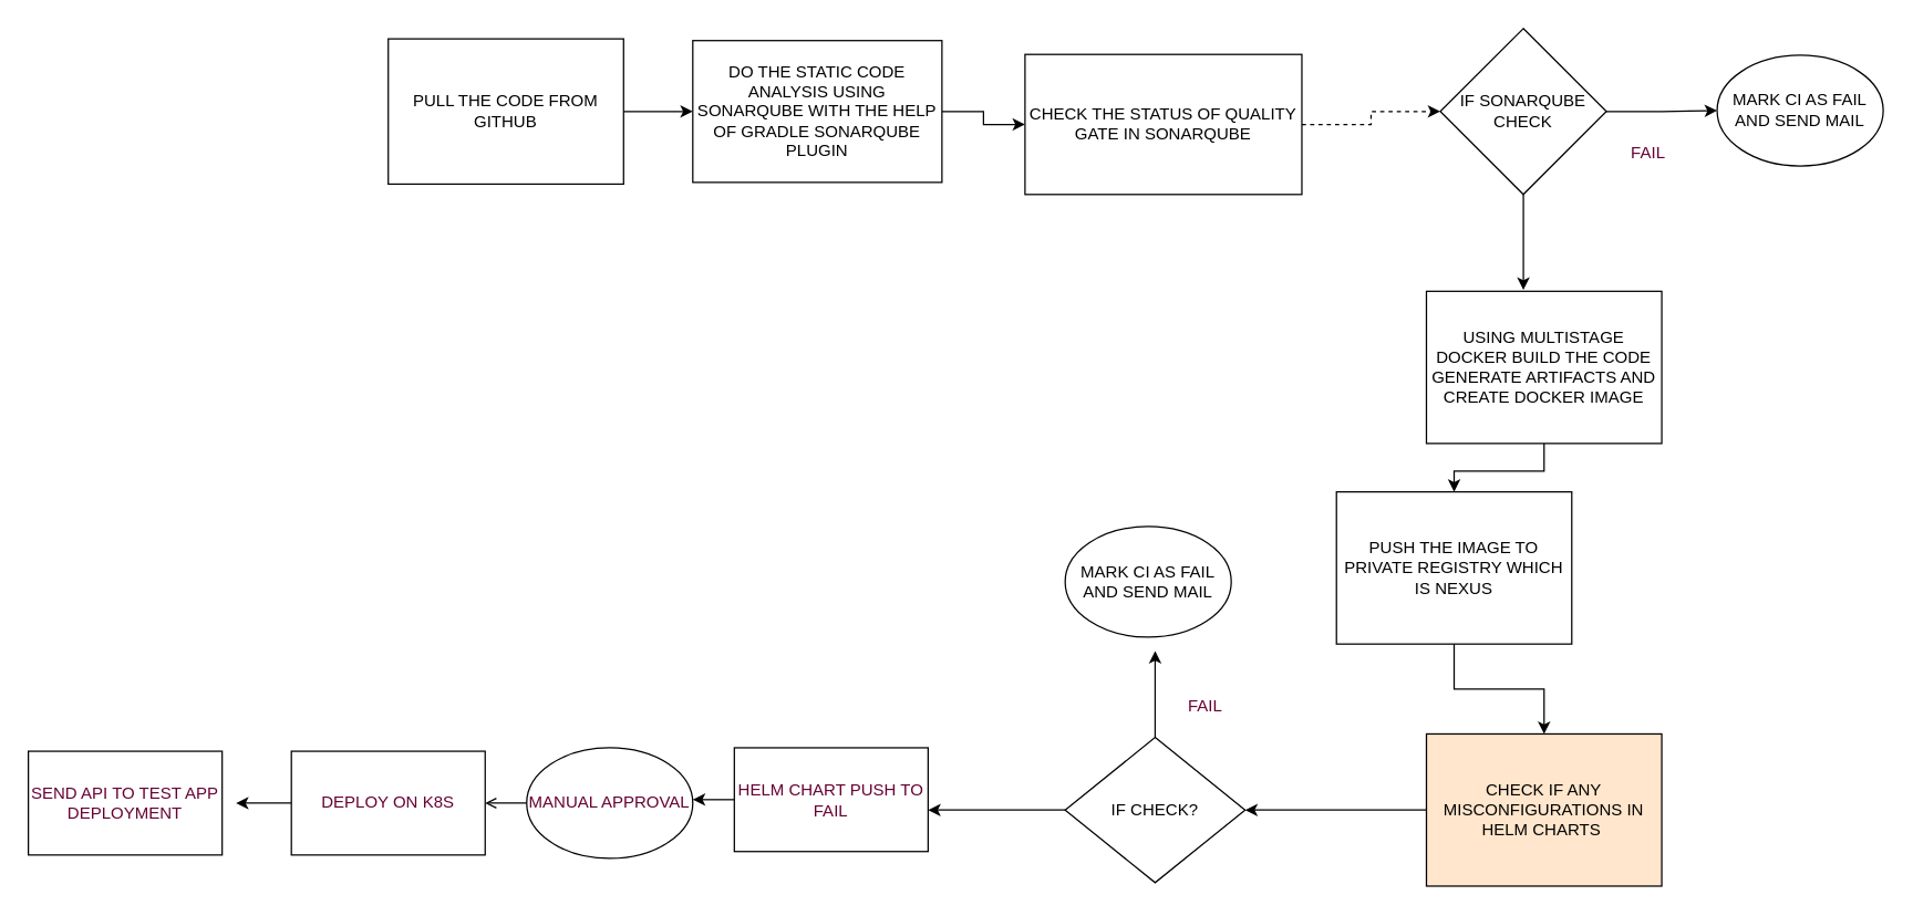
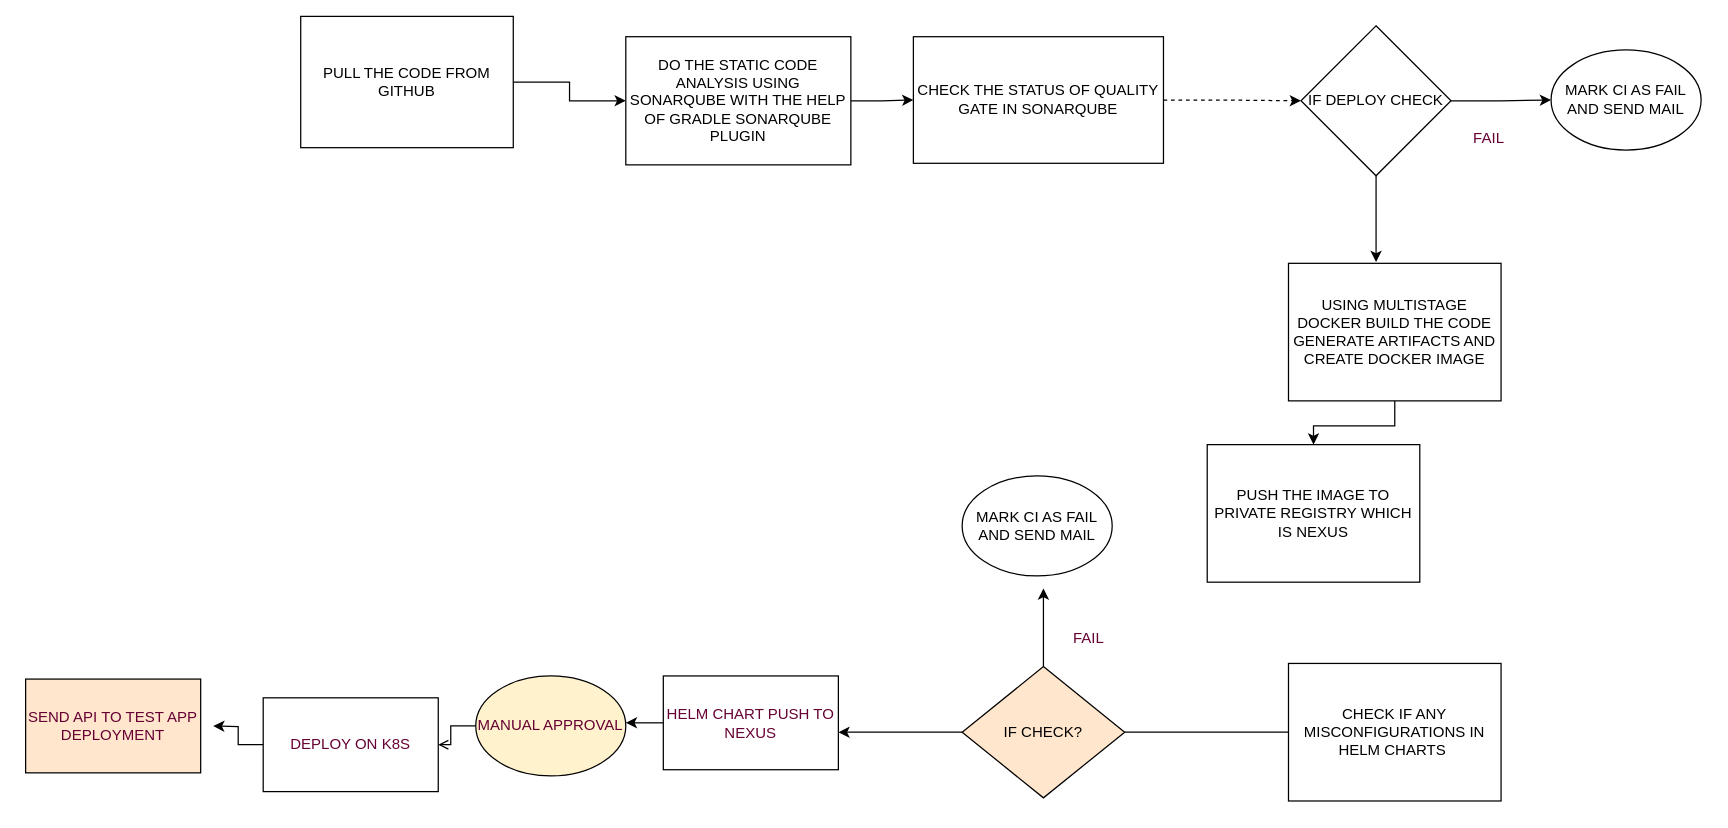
- <mxCell id="3" value="PULL THE CODE FROM GITHUB" style="rounded=0;whiteSpace=wrap;html=1;gradientColor=#ffffff;" vertex="1" parent="1"><mxGeometry x="280" y="27.5" width="170" height="105" as="geometry" /></mxCell>
+ <mxCell id="3" value="PULL THE CODE FROM GITHUB" style="rounded=0;whiteSpace=wrap;html=1;gradientColor=#ffffff;" vertex="1" parent="1"><mxGeometry x="240" y="12.5" width="170" height="105" as="geometry" /></mxCell>
- <mxCell id="10" value="IF SONARQUBE CHECK" style="rhombus;whiteSpace=wrap;html=1;" vertex="1" parent="1"><mxGeometry x="1040" y="20" width="120" height="120" as="geometry" /></mxCell>
+ <mxCell id="10" value="IF DEPLOY CHECK" style="rhombus;whiteSpace=wrap;html=1;" vertex="1" parent="1"><mxGeometry x="1040" y="20" width="120" height="120" as="geometry" /></mxCell>
- <mxCell id="7" value="CHECK THE STATUS OF QUALITY GATE IN SONARQUBE" style="rounded=0;whiteSpace=wrap;html=1;" vertex="1" parent="1"><mxGeometry x="740" y="38.75" width="200" height="101.25" as="geometry" /></mxCell>
+ <mxCell id="7" value="CHECK THE STATUS OF QUALITY GATE IN SONARQUBE" style="rounded=0;whiteSpace=wrap;html=1;" vertex="1" parent="1"><mxGeometry x="730" y="28.75" width="200" height="101.25" as="geometry" /></mxCell>
- <mxCell id="14" style="edgeStyle=orthogonalEdgeStyle;rounded=0;orthogonalLoop=1;jettySize=auto;html=1;entryX=0.5;entryY=0;entryDx=0;entryDy=0;" edge="1" parent="1" source="15" target="17"><mxGeometry relative="1" as="geometry" /></mxCell>
- <mxCell id="25" value="HELM CHART PUSH TO FAIL" style="rounded=0;whiteSpace=wrap;html=1;fontColor=#660033;" vertex="1" parent="1"><mxGeometry x="530" y="540" width="140" height="75" as="geometry" /></mxCell>
+ <mxCell id="25" value="HELM CHART PUSH TO NEXUS" style="rounded=0;whiteSpace=wrap;html=1;fontColor=#660033;" vertex="1" parent="1"><mxGeometry x="530" y="540" width="140" height="75" as="geometry" /></mxCell>
- <mxCell id="30" value="SEND API TO TEST APP DEPLOYMENT" style="rounded=0;whiteSpace=wrap;html=1;fontColor=#660033;" vertex="1" parent="1"><mxGeometry x="20" y="542.5" width="140" height="75" as="geometry" /></mxCell>
+ <mxCell id="30" value="SEND API TO TEST APP DEPLOYMENT" style="rounded=0;whiteSpace=wrap;html=1;fontColor=#660033;fillColor=#ffe6cc;" vertex="1" parent="1"><mxGeometry x="20" y="542.5" width="140" height="75" as="geometry" /></mxCell>
- <mxCell id="29" value="DEPLOY ON K8S" style="rounded=0;whiteSpace=wrap;html=1;fontColor=#660033;" vertex="1" parent="1"><mxGeometry x="210" y="542.5" width="140" height="75" as="geometry" /></mxCell>
+ <mxCell id="29" value="DEPLOY ON K8S" style="rounded=0;whiteSpace=wrap;html=1;fontColor=#660033;" vertex="1" parent="1"><mxGeometry x="210" y="557.5" width="140" height="75" as="geometry" /></mxCell>
- <mxCell id="27" value="MANUAL APPROVAL" style="ellipse;whiteSpace=wrap;html=1;fontColor=#660033;" vertex="1" parent="1"><mxGeometry x="380" y="540" width="120" height="80" as="geometry" /></mxCell>
+ <mxCell id="27" value="MANUAL APPROVAL" style="ellipse;whiteSpace=wrap;html=1;fontColor=#660033;fillColor=#fff2cc;" vertex="1" parent="1"><mxGeometry x="380" y="540" width="120" height="80" as="geometry" /></mxCell>
- <mxCell id="20" value="IF CHECK?" style="rhombus;whiteSpace=wrap;html=1;" vertex="1" parent="1"><mxGeometry x="769" y="532.5" width="130" height="105" as="geometry" /></mxCell>
+ <mxCell id="20" value="IF CHECK?" style="rhombus;whiteSpace=wrap;html=1;fillColor=#ffe6cc;" vertex="1" parent="1"><mxGeometry x="769" y="532.5" width="130" height="105" as="geometry" /></mxCell>
- <mxCell id="16" style="edgeStyle=orthogonalEdgeStyle;rounded=0;orthogonalLoop=1;jettySize=auto;html=1;entryX=1;entryY=0.5;entryDx=0;entryDy=0;" edge="1" parent="1" source="17" target="20"><mxGeometry relative="1" as="geometry" /></mxCell>
+ <mxCell id="16" style="edgeStyle=orthogonalEdgeStyle;rounded=0;orthogonalLoop=1;jettySize=auto;html=1;entryX=1;entryY=0.5;entryDx=0;entryDy=0;endArrow=none;" edge="1" parent="1" source="17" target="20"><mxGeometry relative="1" as="geometry" /></mxCell>
- <mxCell id="17" value="CHECK IF ANY MISCONFIGURATIONS IN HELM CHARTS&amp;nbsp;" style="rounded=0;whiteSpace=wrap;html=1;fillColor=#ffe6cc;" vertex="1" parent="1"><mxGeometry x="1030" y="530" width="170" height="110" as="geometry" /></mxCell>
+ <mxCell id="17" value="CHECK IF ANY MISCONFIGURATIONS IN HELM CHARTS&amp;nbsp;" style="rounded=0;whiteSpace=wrap;html=1;" vertex="1" parent="1"><mxGeometry x="1030" y="530" width="170" height="110" as="geometry" /></mxCell>
